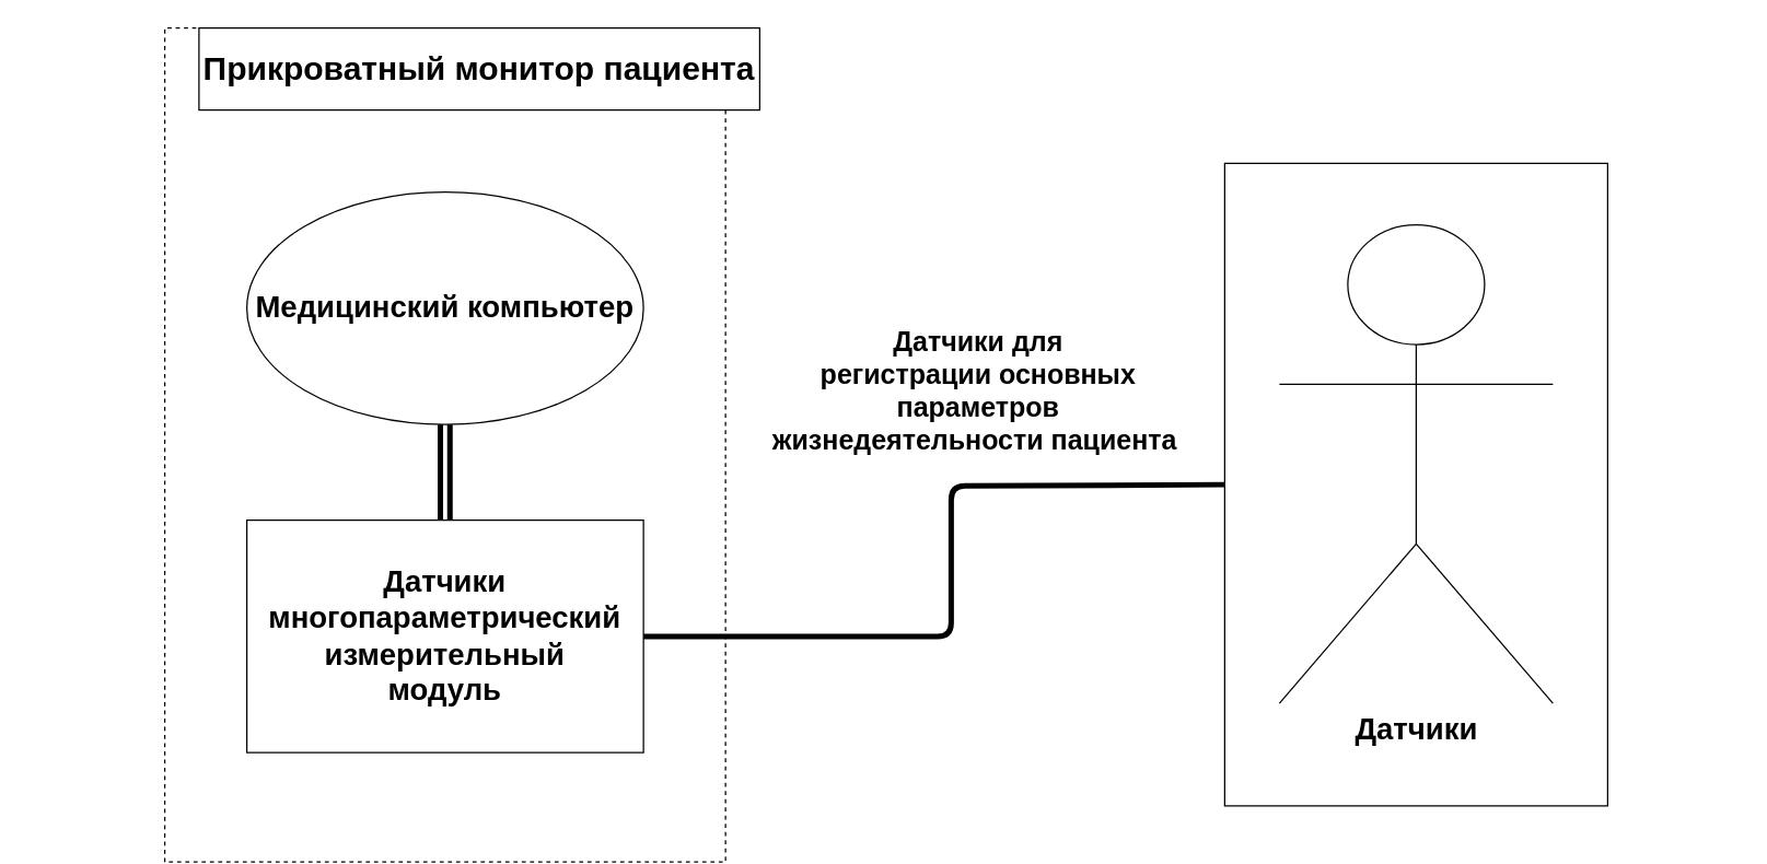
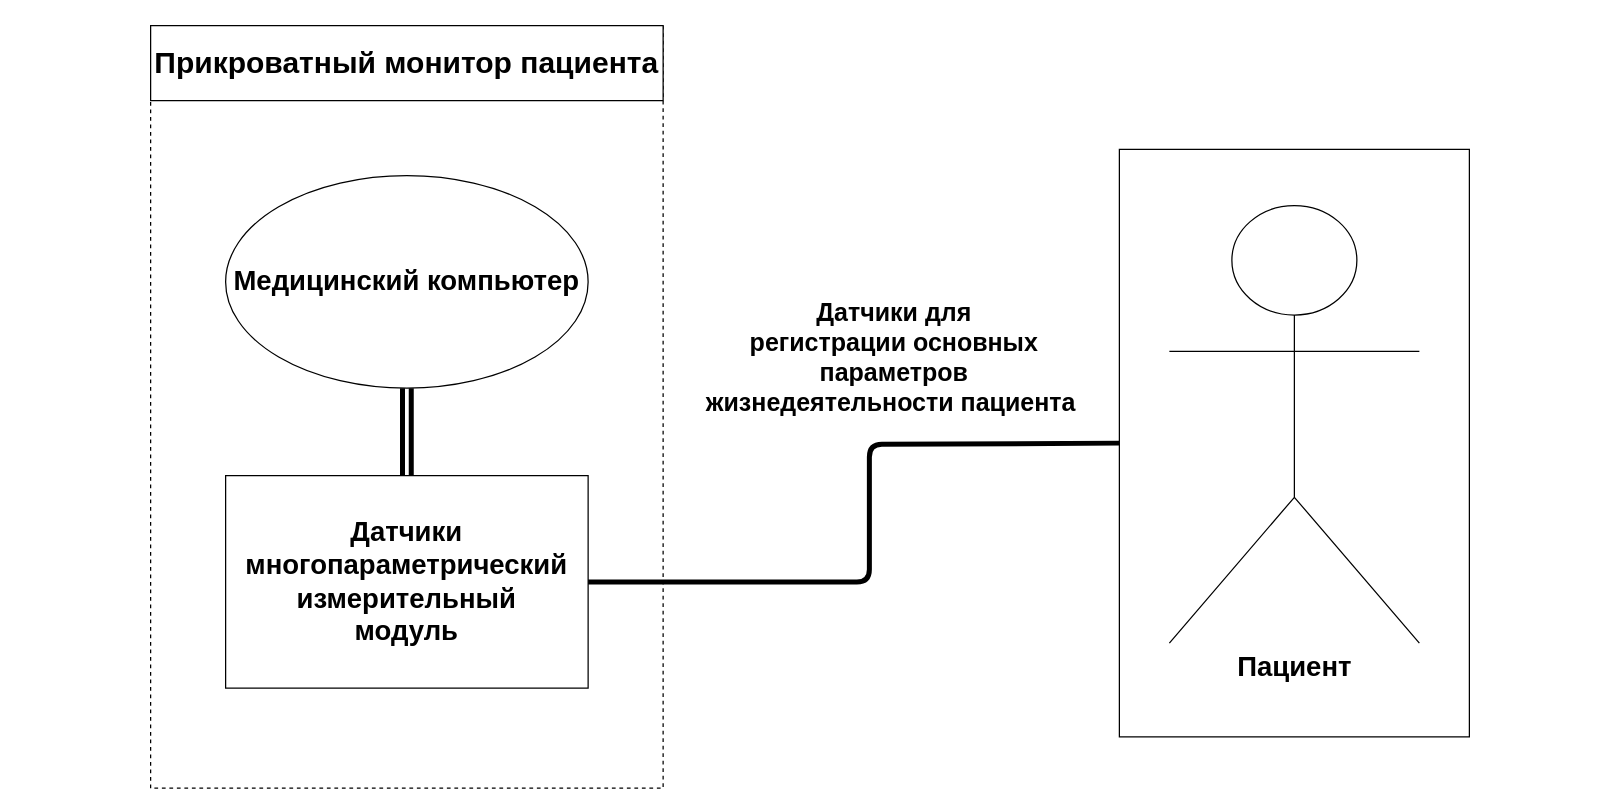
- <mxCell id="8" value="&lt;font style=&quot;font-size: 24px&quot;&gt;&lt;b&gt;Прикроватный монитор пациента&lt;/b&gt;&lt;/font&gt;" style="rounded=0;whiteSpace=wrap;html=1;" vertex="1" parent="1"><mxGeometry x="145" y="20" width="410" height="60" as="geometry" /></mxCell>
+ <mxCell id="8" value="&lt;font style=&quot;font-size: 24px&quot;&gt;&lt;b&gt;Прикроватный монитор пациента&lt;/b&gt;&lt;/font&gt;" style="rounded=0;whiteSpace=wrap;html=1;" vertex="1" parent="1"><mxGeometry x="120" y="20" width="410" height="60" as="geometry" /></mxCell>
- <mxCell id="5" value="&lt;font style=&quot;vertical-align: inherit&quot;&gt;&lt;font style=&quot;vertical-align: inherit ; font-size: 22px&quot;&gt;&lt;b&gt;Датчики&lt;/b&gt;&lt;/font&gt;&lt;/font&gt;" style="shape=umlActor;verticalLabelPosition=bottom;labelBackgroundColor=#ffffff;verticalAlign=top;html=1;outlineConnect=0;" vertex="1" parent="3"><mxGeometry x="40" y="45" width="200" height="350" as="geometry" /></mxCell>
+ <mxCell id="5" value="&lt;font style=&quot;vertical-align: inherit&quot;&gt;&lt;font style=&quot;vertical-align: inherit ; font-size: 22px&quot;&gt;&lt;b&gt;Пациент&lt;/b&gt;&lt;/font&gt;&lt;/font&gt;" style="shape=umlActor;verticalLabelPosition=bottom;labelBackgroundColor=#ffffff;verticalAlign=top;html=1;outlineConnect=0;" vertex="1" parent="3"><mxGeometry x="40" y="45" width="200" height="350" as="geometry" /></mxCell>
